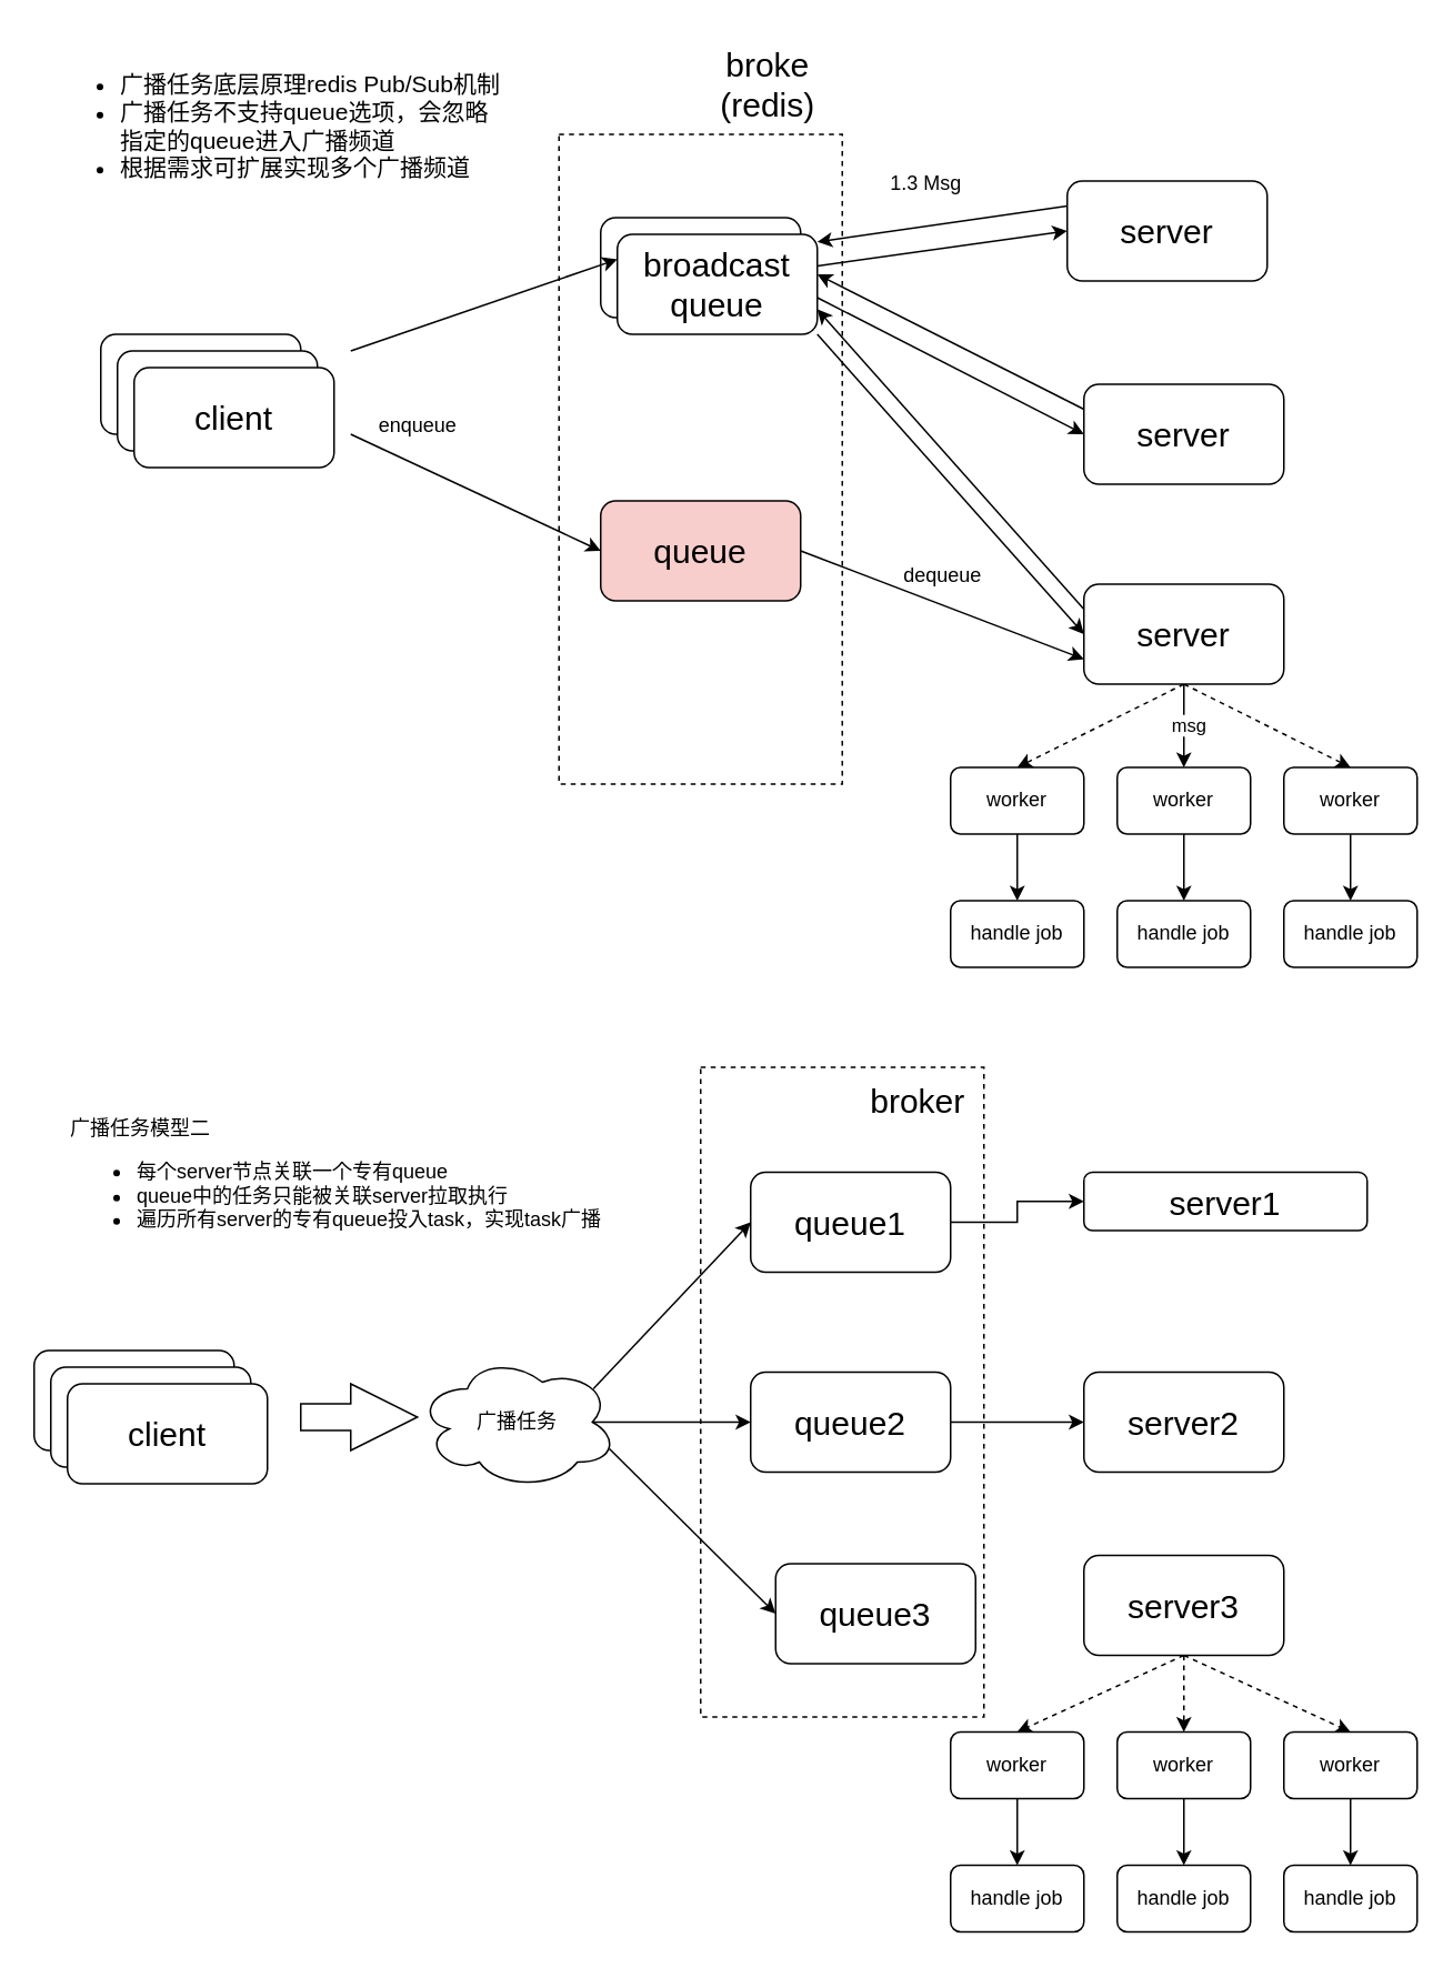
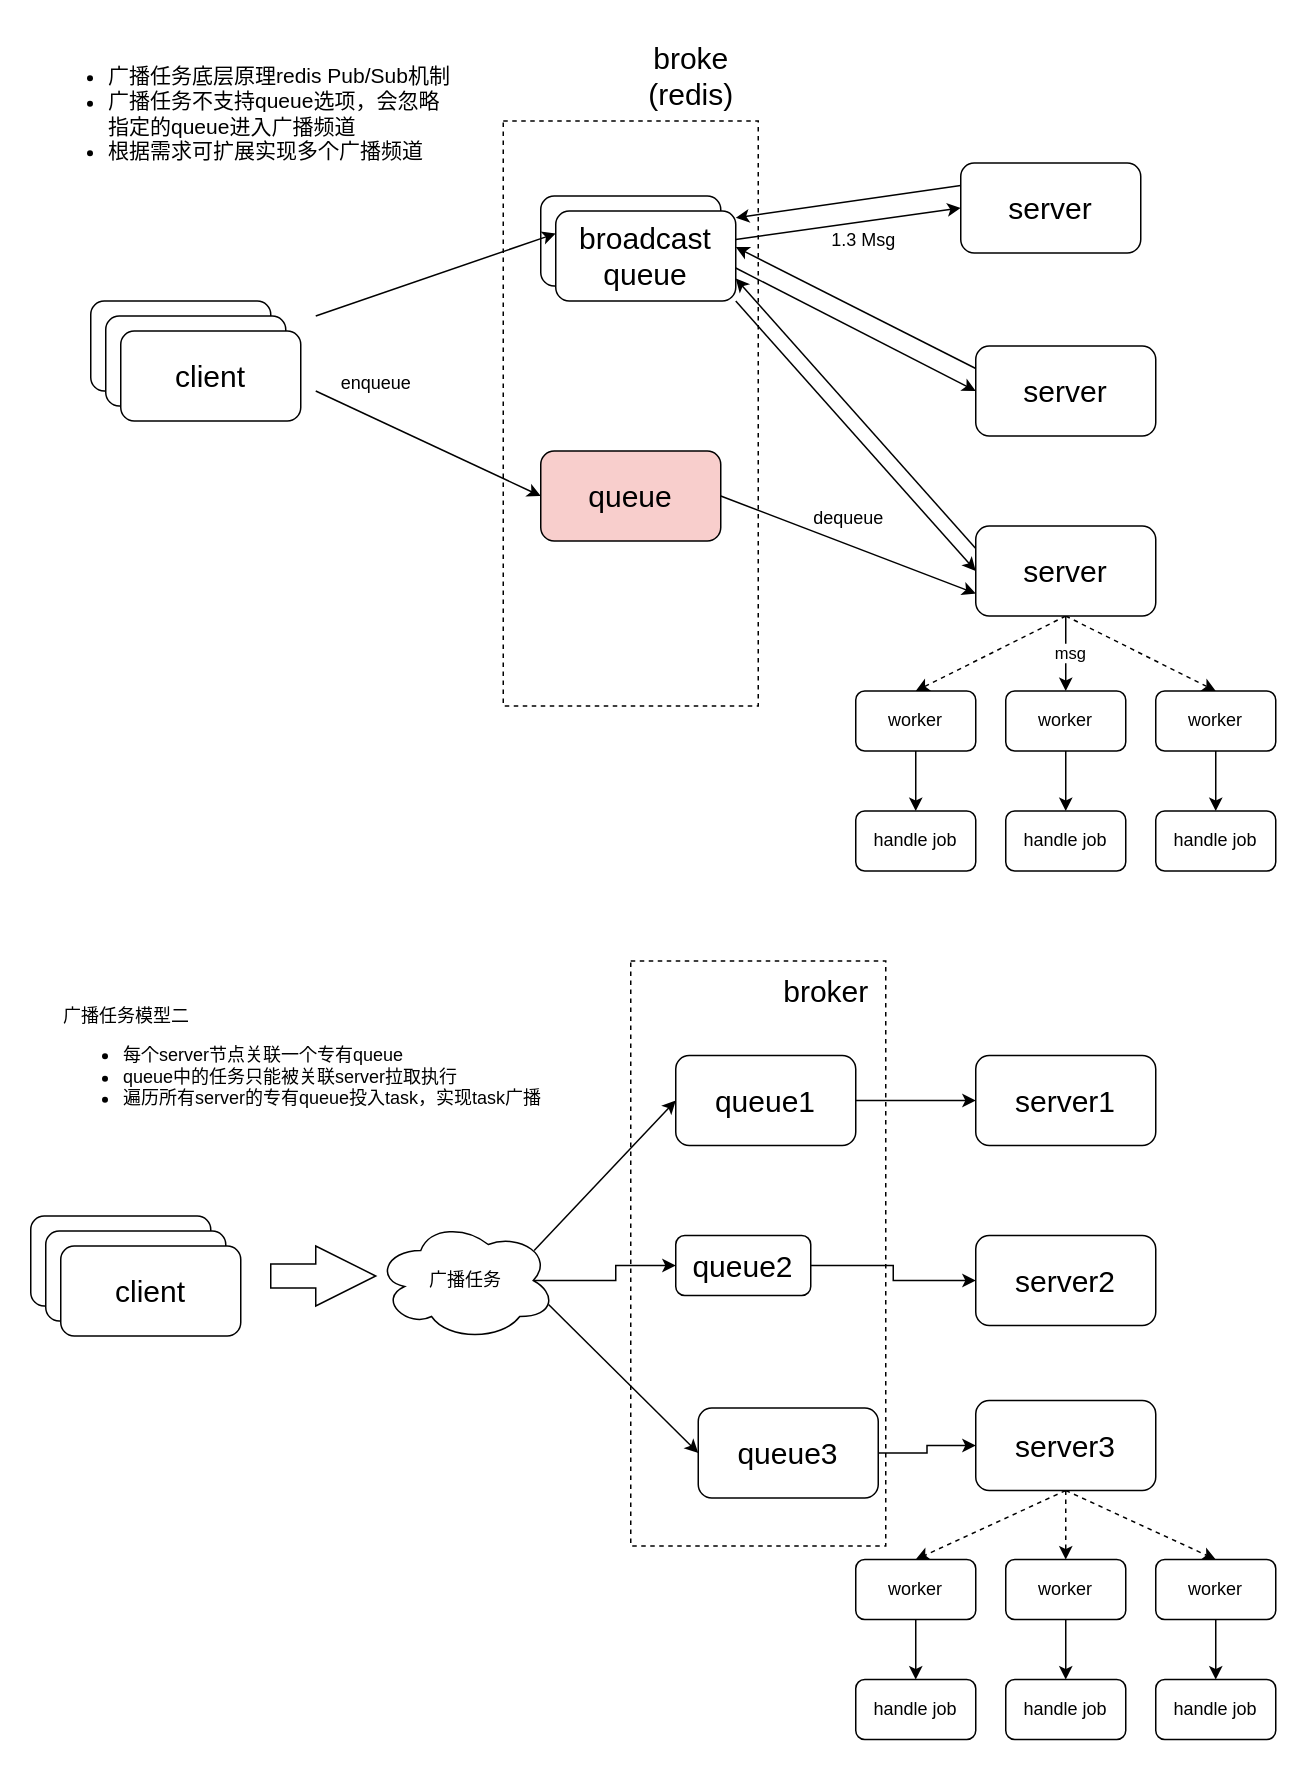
- <mxCell id="27" value="1.3 Msg" style="text;html=1;align=center;verticalAlign=middle;resizable=0;points=[];autosize=1;strokeColor=none;fillColor=none;" parent="1" vertex="1"><mxGeometry x="520" y="95" width="70" height="30" as="geometry" /></mxCell>
+ <mxCell id="27" value="1.3 Msg" style="text;html=1;align=center;verticalAlign=middle;resizable=0;points=[];autosize=1;strokeColor=none;fillColor=none;" parent="1" vertex="1"><mxGeometry x="540" y="145" width="70" height="30" as="geometry" /></mxCell>
- <mxCell id="44" value="&lt;font style=&quot;font-size: 20px;&quot;&gt;server1&lt;/font&gt;" style="rounded=1;whiteSpace=wrap;html=1;" vertex="1" parent="1"><mxGeometry x="650" y="703" width="170" height="35" as="geometry" /></mxCell>
+ <mxCell id="44" value="&lt;font style=&quot;font-size: 20px;&quot;&gt;server1&lt;/font&gt;" style="rounded=1;whiteSpace=wrap;html=1;" vertex="1" parent="1"><mxGeometry x="650" y="703" width="120" height="60" as="geometry" /></mxCell>
- <mxCell id="52" value="&lt;font style=&quot;font-size: 20px;&quot;&gt;queue2&lt;/font&gt;" style="rounded=1;whiteSpace=wrap;html=1;" vertex="1" parent="1"><mxGeometry x="450" y="823" width="120" height="60" as="geometry" /></mxCell>
+ <mxCell id="52" value="&lt;font style=&quot;font-size: 20px;&quot;&gt;queue2&lt;/font&gt;" style="rounded=1;whiteSpace=wrap;html=1;" vertex="1" parent="1"><mxGeometry x="450" y="823" width="90" height="40" as="geometry" /></mxCell>
+ <mxCell id="45" style="edgeStyle=orthogonalEdgeStyle;rounded=0;orthogonalLoop=1;jettySize=auto;html=1;exitX=1;exitY=0.5;exitDx=0;exitDy=0;entryX=0;entryY=0.5;entryDx=0;entryDy=0;" edge="1" parent="1" source="46" target="50"><mxGeometry relative="1" as="geometry" /></mxCell>
